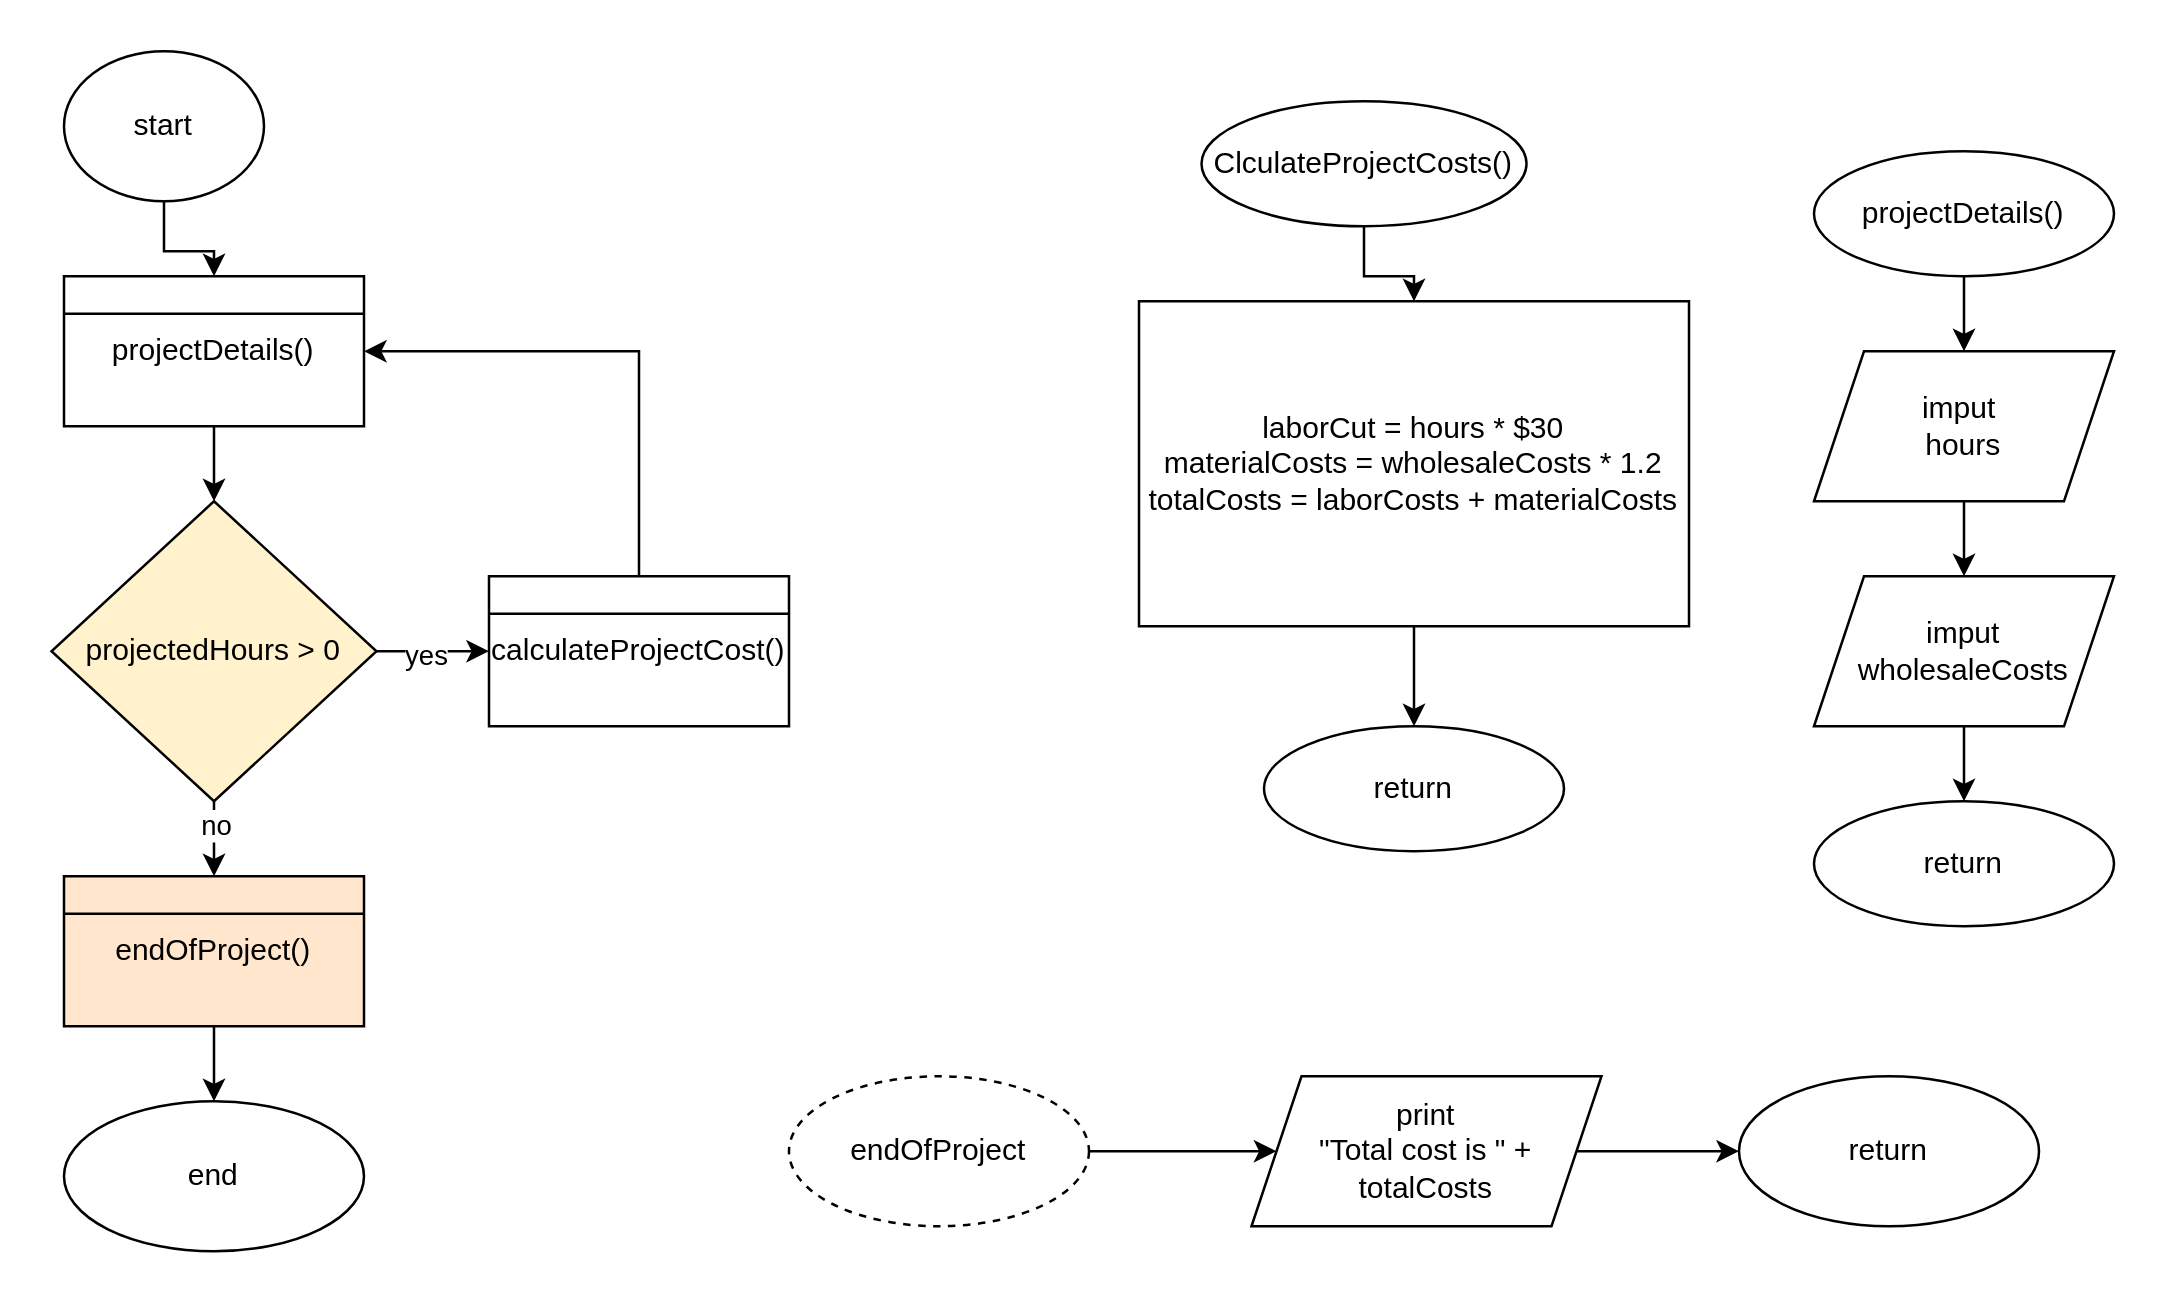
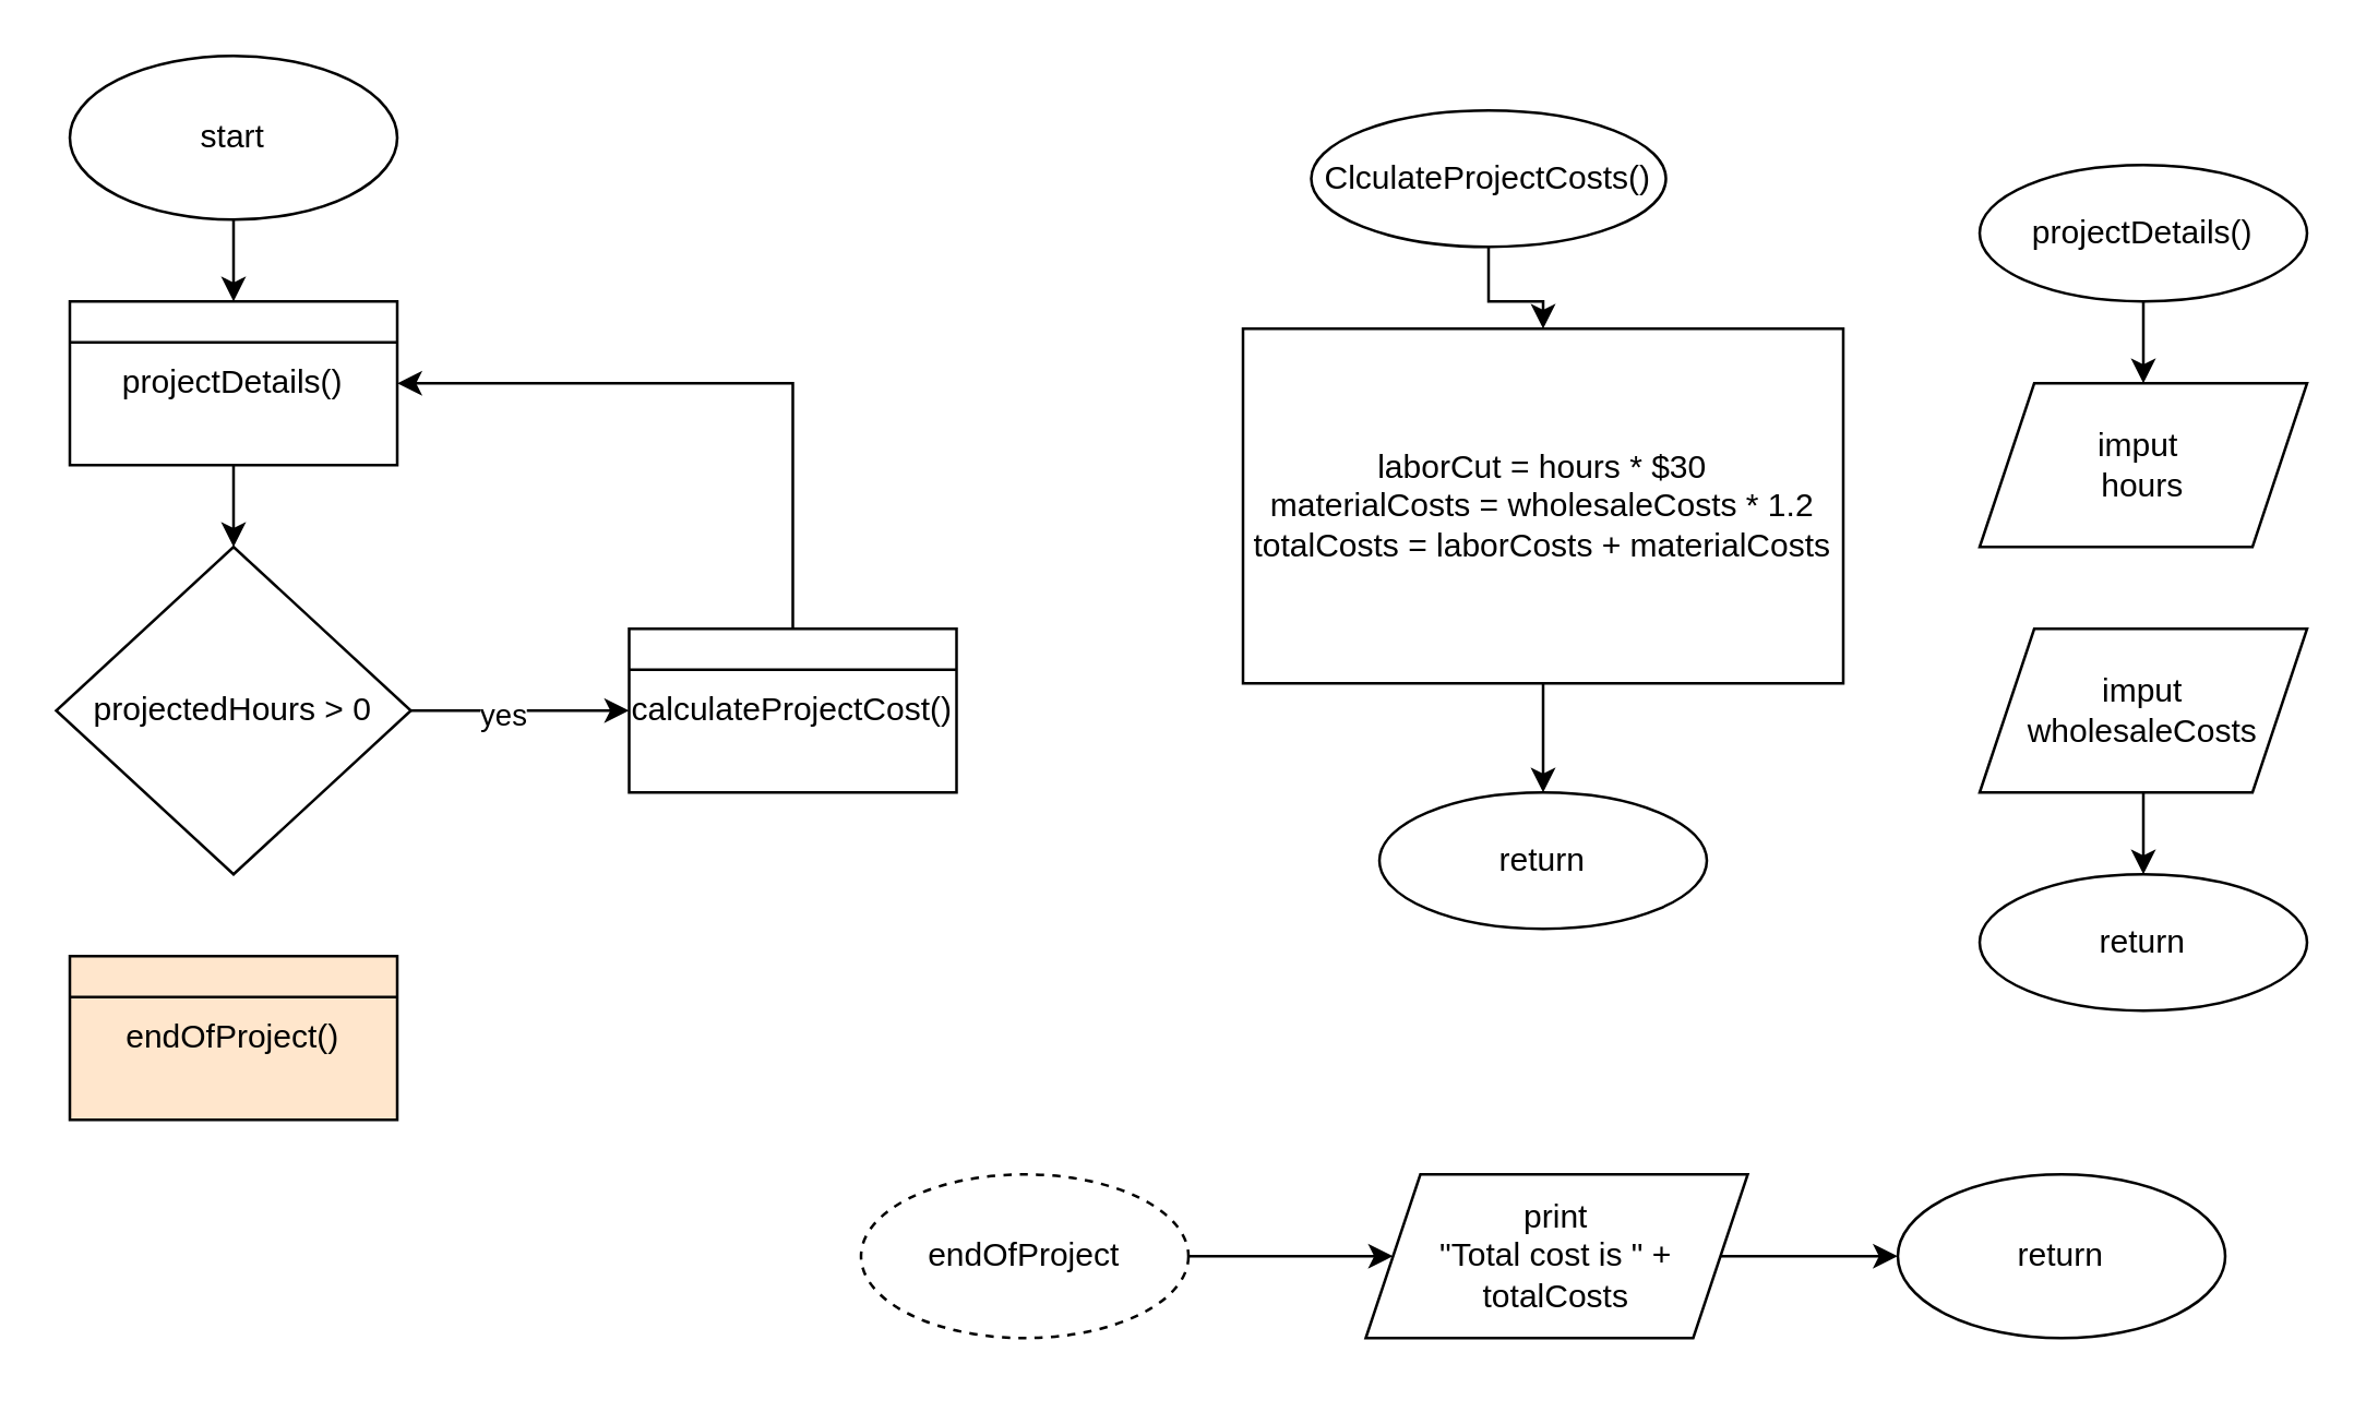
- <mxCell id="3" value="start" style="ellipse;whiteSpace=wrap;html=1;" vertex="1" parent="1"><mxGeometry x="25" y="20" width="80" height="60" as="geometry" /></mxCell>
+ <mxCell id="3" value="start" style="ellipse;whiteSpace=wrap;html=1;" vertex="1" parent="1"><mxGeometry x="25" y="20" width="120" height="60" as="geometry" /></mxCell>
- <mxCell id="5" style="edgeStyle=orthogonalEdgeStyle;rounded=0;orthogonalLoop=1;jettySize=auto;html=1;" edge="1" parent="1" source="6" target="11"><mxGeometry relative="1" as="geometry" /></mxCell>
- <mxCell id="18" value="projectedHours &amp;gt; 0" style="rhombus;whiteSpace=wrap;html=1;fillColor=#fff2cc;" vertex="1" parent="1"><mxGeometry x="20" y="200" width="130" height="120" as="geometry" /></mxCell>
+ <mxCell id="18" value="projectedHours &amp;gt; 0" style="rhombus;whiteSpace=wrap;html=1;" vertex="1" parent="1"><mxGeometry x="20" y="200" width="130" height="120" as="geometry" /></mxCell>
- <mxCell id="20" value="calculateProjectCost()" style="rounded=0;whiteSpace=wrap;html=1;" vertex="1" parent="1"><mxGeometry x="195" y="230" width="120" height="60" as="geometry" /></mxCell>
+ <mxCell id="20" value="calculateProjectCost()" style="rounded=0;whiteSpace=wrap;html=1;" vertex="1" parent="1"><mxGeometry x="230" y="230" width="120" height="60" as="geometry" /></mxCell>
- <mxCell id="14" style="edgeStyle=orthogonalEdgeStyle;rounded=0;orthogonalLoop=1;jettySize=auto;html=1;entryX=0.5;entryY=0;entryDx=0;entryDy=0;" edge="1" parent="1" source="18" target="22"><mxGeometry relative="1" as="geometry" /></mxCell>
- <mxCell id="15" value="no" style="edgeLabel;html=1;align=center;verticalAlign=middle;resizable=0;points=[];" vertex="1" connectable="0" parent="14"><mxGeometry x="-0.64" relative="1" as="geometry"><mxPoint as="offset" /></mxGeometry></mxCell>
- <mxCell id="21" style="edgeStyle=orthogonalEdgeStyle;rounded=0;orthogonalLoop=1;jettySize=auto;html=1;" edge="1" parent="1" source="22" target="4"><mxGeometry relative="1" as="geometry" /></mxCell>
- <mxCell id="4" value="end" style="ellipse;whiteSpace=wrap;html=1;" vertex="1" parent="1"><mxGeometry x="25" y="440" width="120" height="60" as="geometry" /></mxCell>
